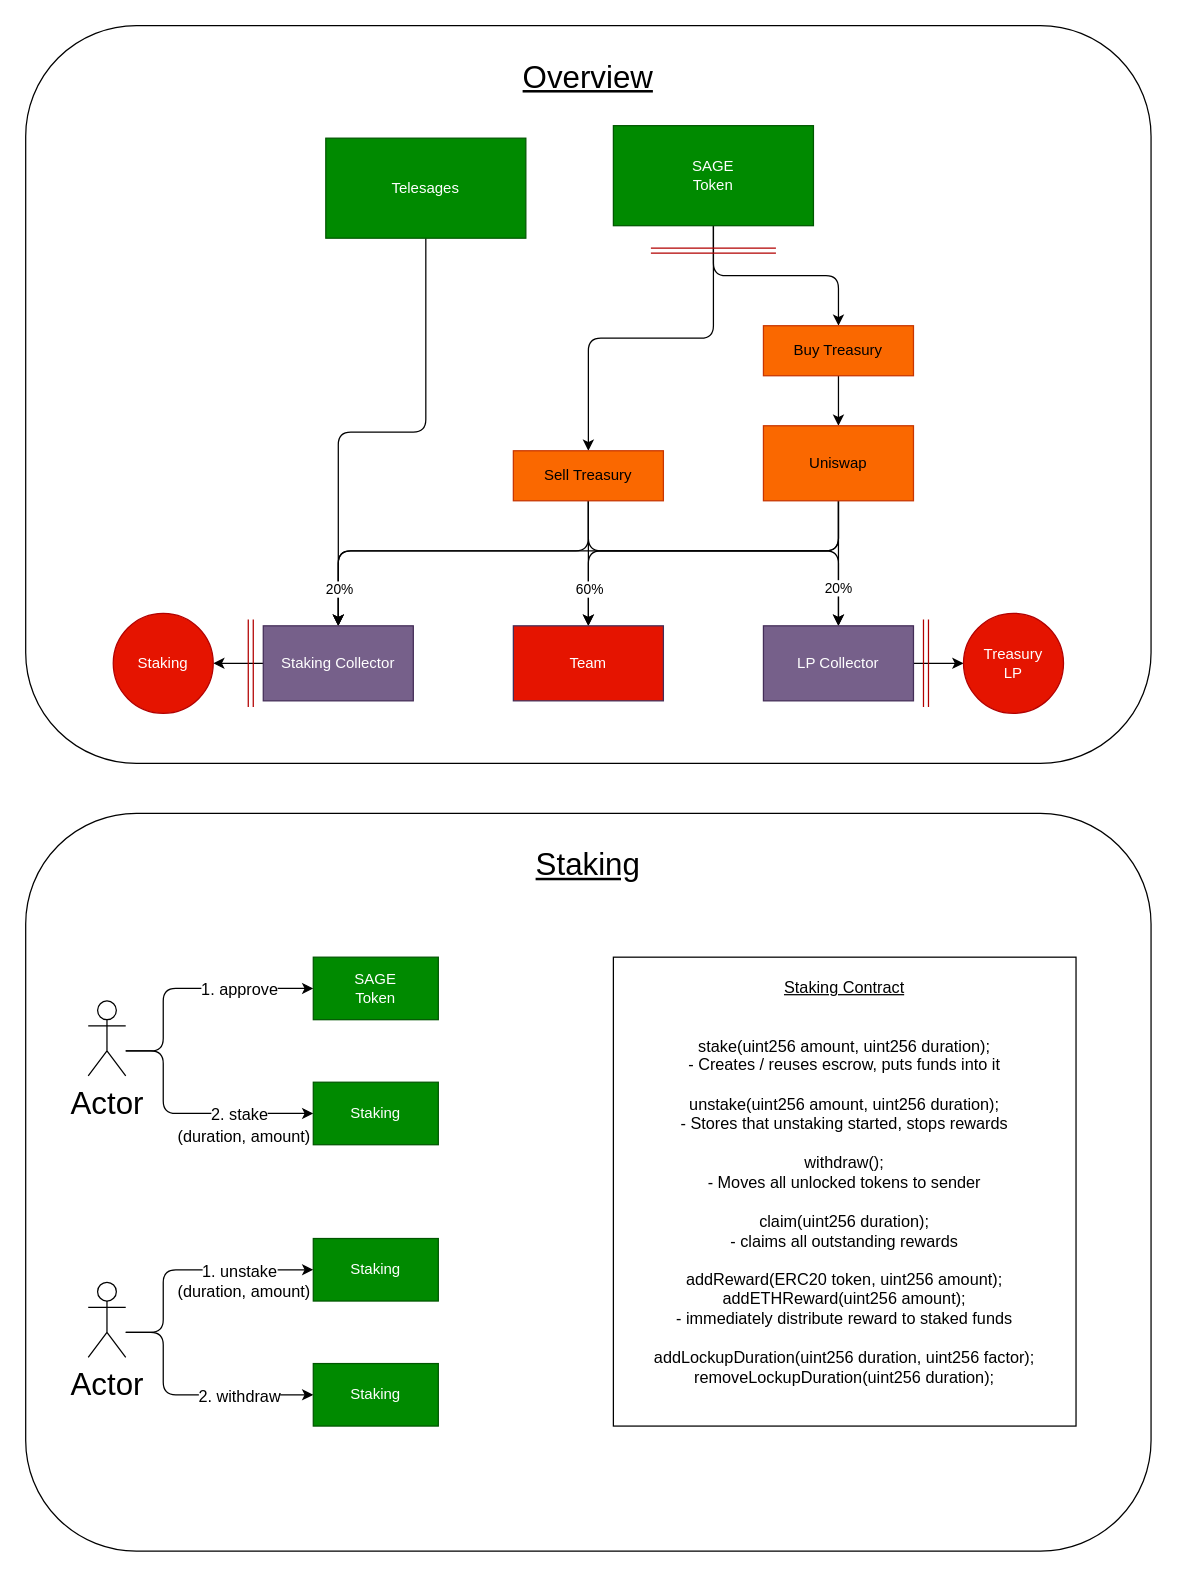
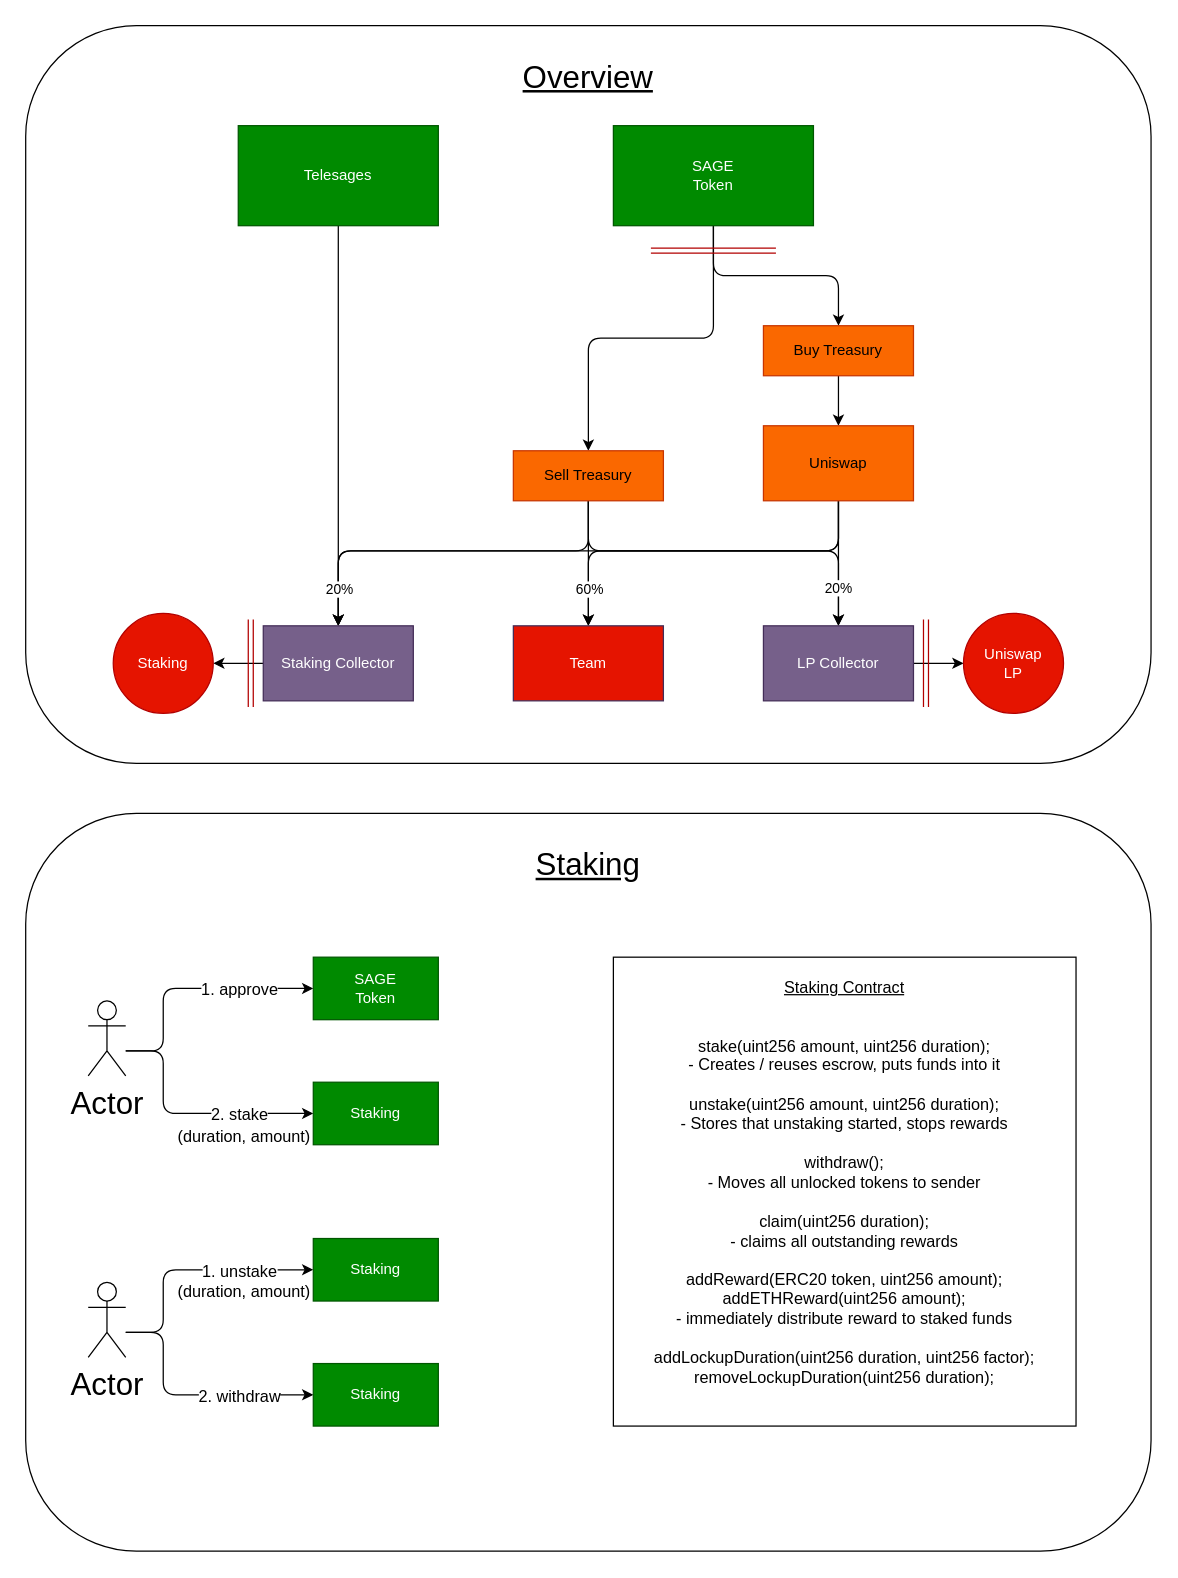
- <mxCell id="7" value="Telesages" style="rounded=0;whiteSpace=wrap;html=1;fillColor=#008a00;fontColor=#ffffff;strokeColor=#005700;" parent="1" vertex="1"><mxGeometry x="260" y="110" width="160" height="80" as="geometry" /></mxCell>
+ <mxCell id="7" value="Telesages" style="rounded=0;whiteSpace=wrap;html=1;fillColor=#008a00;fontColor=#ffffff;strokeColor=#005700;" parent="1" vertex="1"><mxGeometry x="190" y="100" width="160" height="80" as="geometry" /></mxCell>
- <mxCell id="26" value="Treasury&lt;br&gt;LP" style="ellipse;whiteSpace=wrap;html=1;rounded=0;fillColor=#e51400;fontColor=#ffffff;strokeColor=#B20000;" parent="1" vertex="1"><mxGeometry x="770" y="490" width="80" height="80" as="geometry" /></mxCell>
+ <mxCell id="26" value="Uniswap&lt;br&gt;LP" style="ellipse;whiteSpace=wrap;html=1;rounded=0;fillColor=#e51400;fontColor=#ffffff;strokeColor=#B20000;" parent="1" vertex="1"><mxGeometry x="770" y="490" width="80" height="80" as="geometry" /></mxCell>
